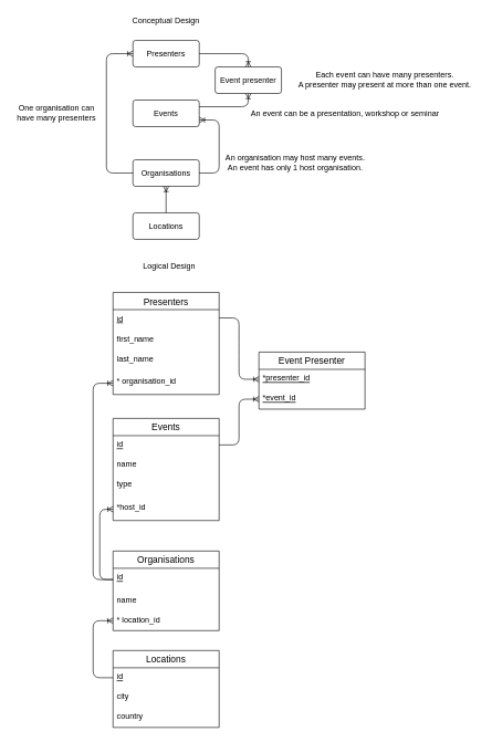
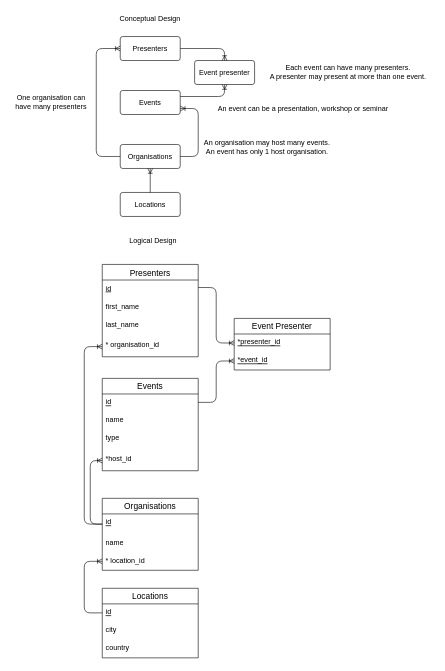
- <mxCell id="11" value="An event can be a presentation, workshop or seminar" style="text;html=1;strokeColor=none;fillColor=none;align=center;verticalAlign=middle;whiteSpace=wrap;rounded=0;" vertex="1" parent="1"><mxGeometry x="365" y="160" width="310" height="20" as="geometry" /></mxCell>
+ <mxCell id="11" value="An event can be a presentation, workshop or seminar" style="text;html=1;strokeColor=none;fillColor=none;align=center;verticalAlign=middle;whiteSpace=wrap;rounded=0;" vertex="1" parent="1"><mxGeometry x="350" y="170" width="310" height="20" as="geometry" /></mxCell>
